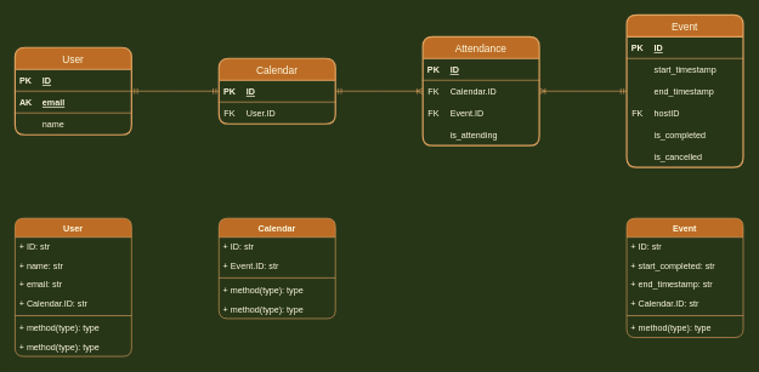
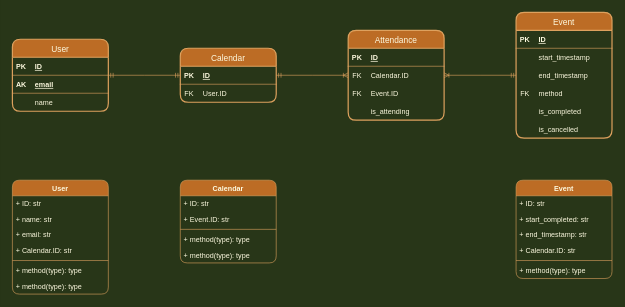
- <mxCell id="39" value="hostID" style="shape=partialRectangle;connectable=0;fillColor=none;top=0;left=0;bottom=0;right=0;align=left;spacingLeft=6;overflow=hidden;labelBorderColor=none;strokeColor=#DDA15E;fontColor=#FEFAE0;rounded=1;" parent="37" vertex="1"><mxGeometry x="30" width="130" height="30" as="geometry"><mxRectangle width="130" height="30" as="alternateBounds" /></mxGeometry></mxCell>
+ <mxCell id="39" value="method" style="shape=partialRectangle;connectable=0;fillColor=none;top=0;left=0;bottom=0;right=0;align=left;spacingLeft=6;overflow=hidden;labelBorderColor=none;strokeColor=#DDA15E;fontColor=#FEFAE0;rounded=1;" parent="37" vertex="1"><mxGeometry x="30" width="130" height="30" as="geometry"><mxRectangle width="130" height="30" as="alternateBounds" /></mxGeometry></mxCell>
